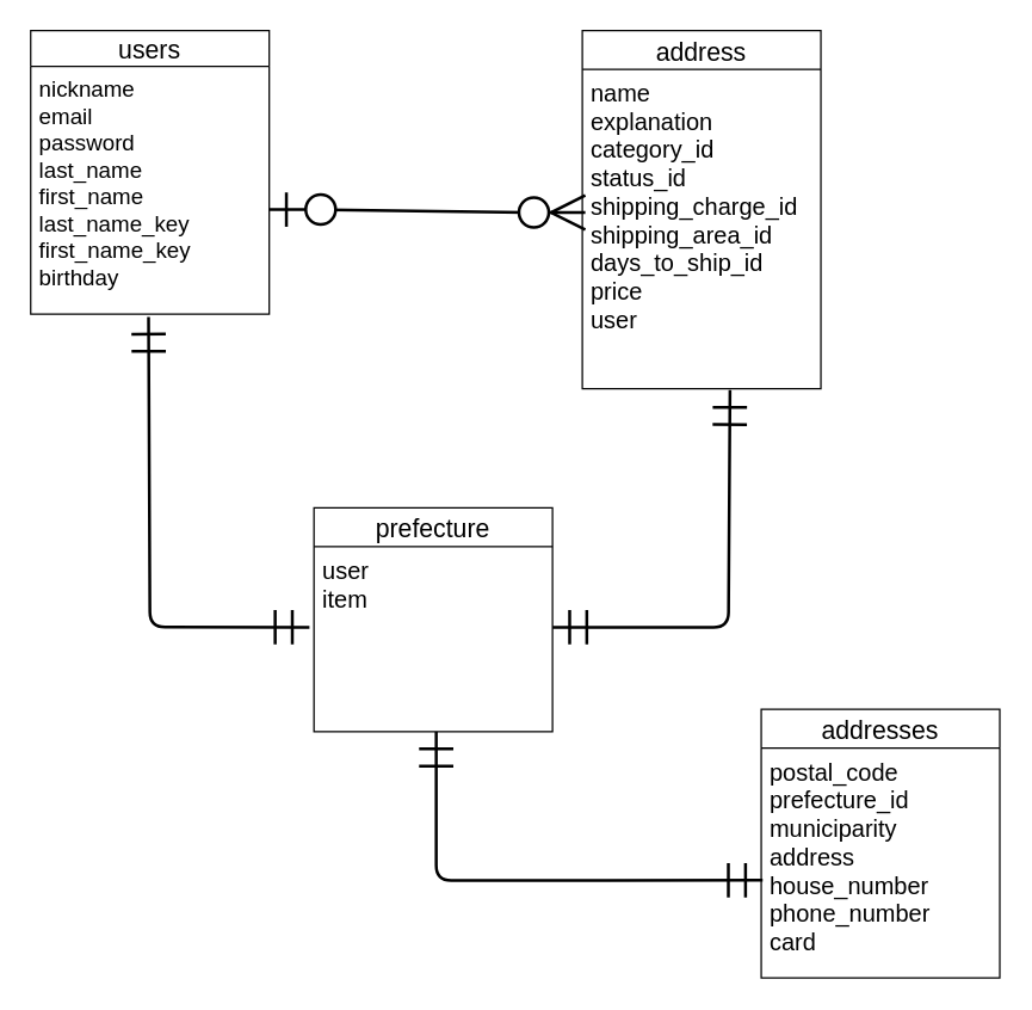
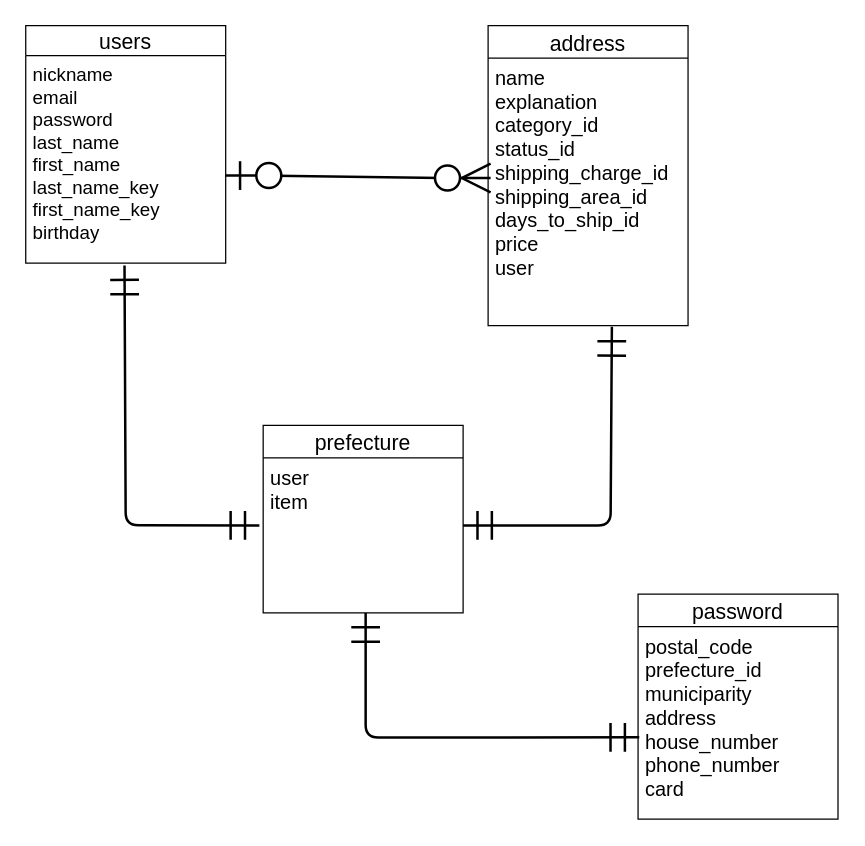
- <mxCell id="10" value="addresses" style="swimlane;fontStyle=0;childLayout=stackLayout;horizontal=1;startSize=26;horizontalStack=0;resizeParent=1;resizeParentMax=0;resizeLast=0;collapsible=1;marginBottom=0;align=center;fontSize=17;" parent="1" vertex="1"><mxGeometry x="510" y="475" width="160" height="180" as="geometry" /></mxCell>
+ <mxCell id="10" value="password" style="swimlane;fontStyle=0;childLayout=stackLayout;horizontal=1;startSize=26;horizontalStack=0;resizeParent=1;resizeParentMax=0;resizeLast=0;collapsible=1;marginBottom=0;align=center;fontSize=17;" parent="1" vertex="1"><mxGeometry x="510" y="475" width="160" height="180" as="geometry" /></mxCell>
